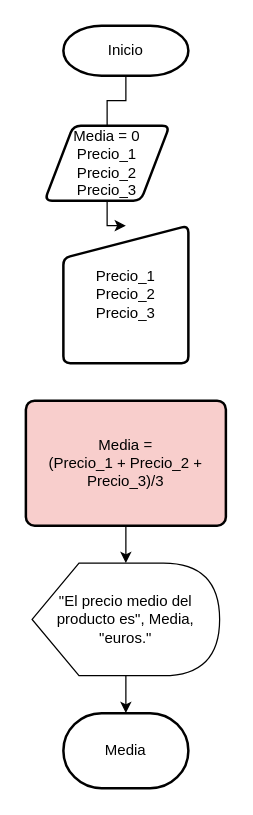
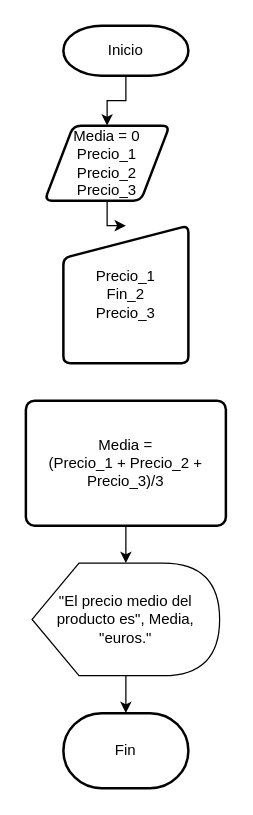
- <mxCell id="2" value="" style="edgeStyle=orthogonalEdgeStyle;rounded=0;orthogonalLoop=1;jettySize=auto;html=1;endArrow=none;" edge="1" parent="1" source="3" target="10"><mxGeometry relative="1" as="geometry" /></mxCell>
+ <mxCell id="2" value="" style="edgeStyle=orthogonalEdgeStyle;rounded=0;orthogonalLoop=1;jettySize=auto;html=1;" edge="1" parent="1" source="3" target="10"><mxGeometry relative="1" as="geometry" /></mxCell>
- <mxCell id="4" value="Precio_1&lt;br&gt;Precio_2&lt;br&gt;Precio_3" style="html=1;strokeWidth=2;shape=manualInput;whiteSpace=wrap;rounded=1;size=26;arcSize=11;" vertex="1" parent="1"><mxGeometry x="50" y="180" width="100" height="110" as="geometry" /></mxCell>
+ <mxCell id="4" value="Precio_1&lt;br&gt;Fin_2&lt;br&gt;Precio_3" style="html=1;strokeWidth=2;shape=manualInput;whiteSpace=wrap;rounded=1;size=26;arcSize=11;" vertex="1" parent="1"><mxGeometry x="50" y="180" width="100" height="110" as="geometry" /></mxCell>
- <mxCell id="6" value="Media = &lt;br&gt;(Precio_1 + Precio_2 + Precio_3)/3" style="rounded=1;whiteSpace=wrap;html=1;absoluteArcSize=1;arcSize=14;strokeWidth=2;fillColor=#f8cecc;" vertex="1" parent="1"><mxGeometry x="20" y="320" width="160" height="100" as="geometry" /></mxCell>
+ <mxCell id="6" value="Media = &lt;br&gt;(Precio_1 + Precio_2 + Precio_3)/3" style="rounded=1;whiteSpace=wrap;html=1;absoluteArcSize=1;arcSize=14;strokeWidth=2;" vertex="1" parent="1"><mxGeometry x="20" y="320" width="160" height="100" as="geometry" /></mxCell>
- <mxCell id="11" value="Media" style="strokeWidth=2;html=1;shape=mxgraph.flowchart.terminator;whiteSpace=wrap;" vertex="1" parent="1"><mxGeometry x="50" y="570" width="100" height="60" as="geometry" /></mxCell>
+ <mxCell id="11" value="Fin" style="strokeWidth=2;html=1;shape=mxgraph.flowchart.terminator;whiteSpace=wrap;" vertex="1" parent="1"><mxGeometry x="50" y="570" width="100" height="60" as="geometry" /></mxCell>
